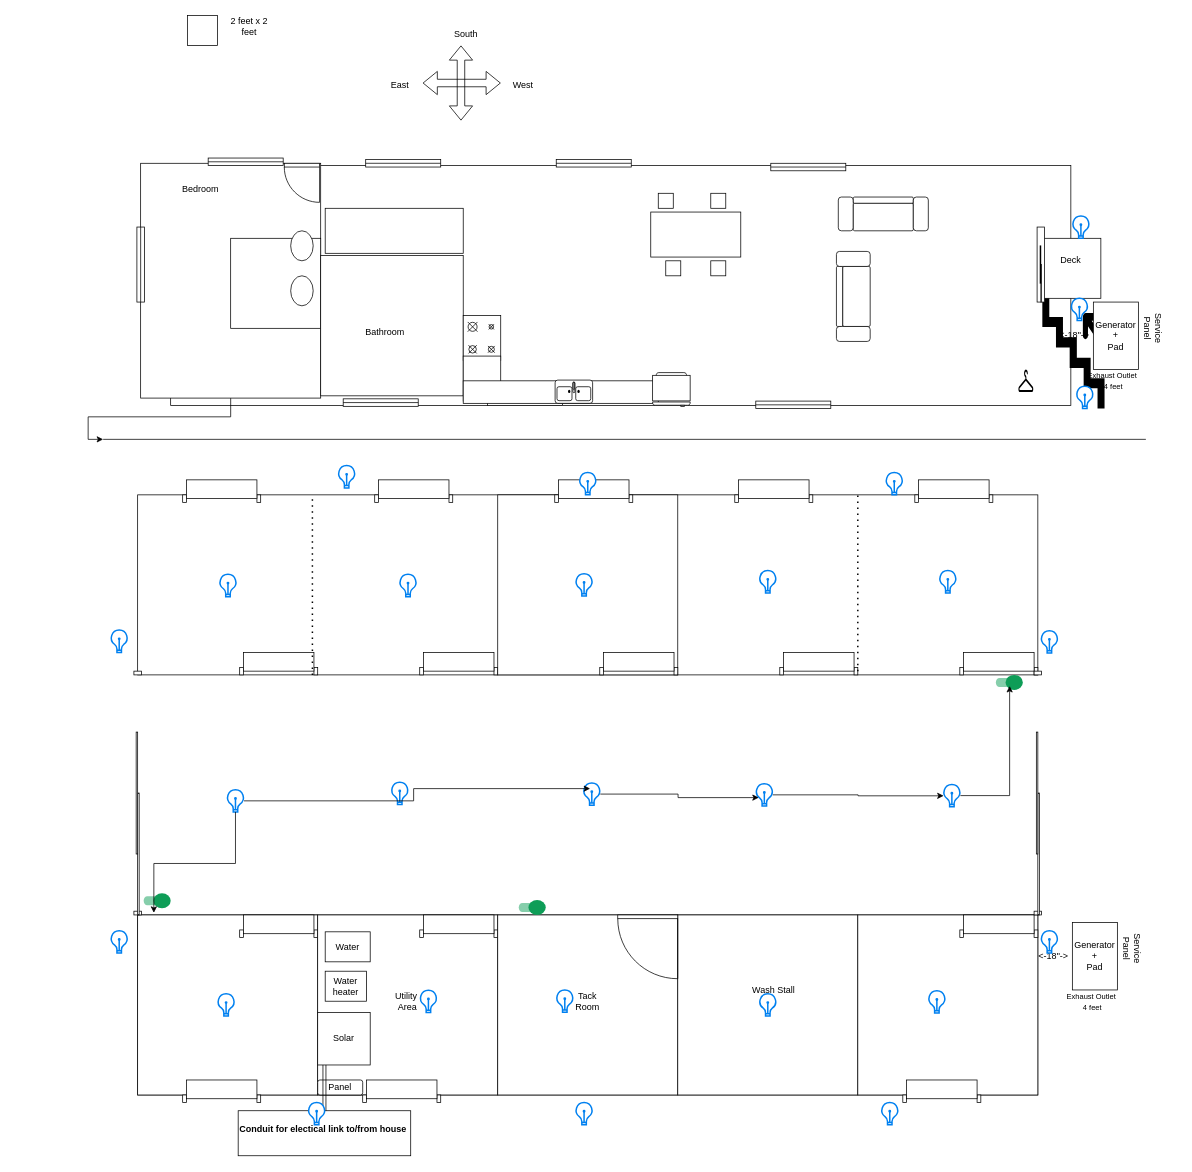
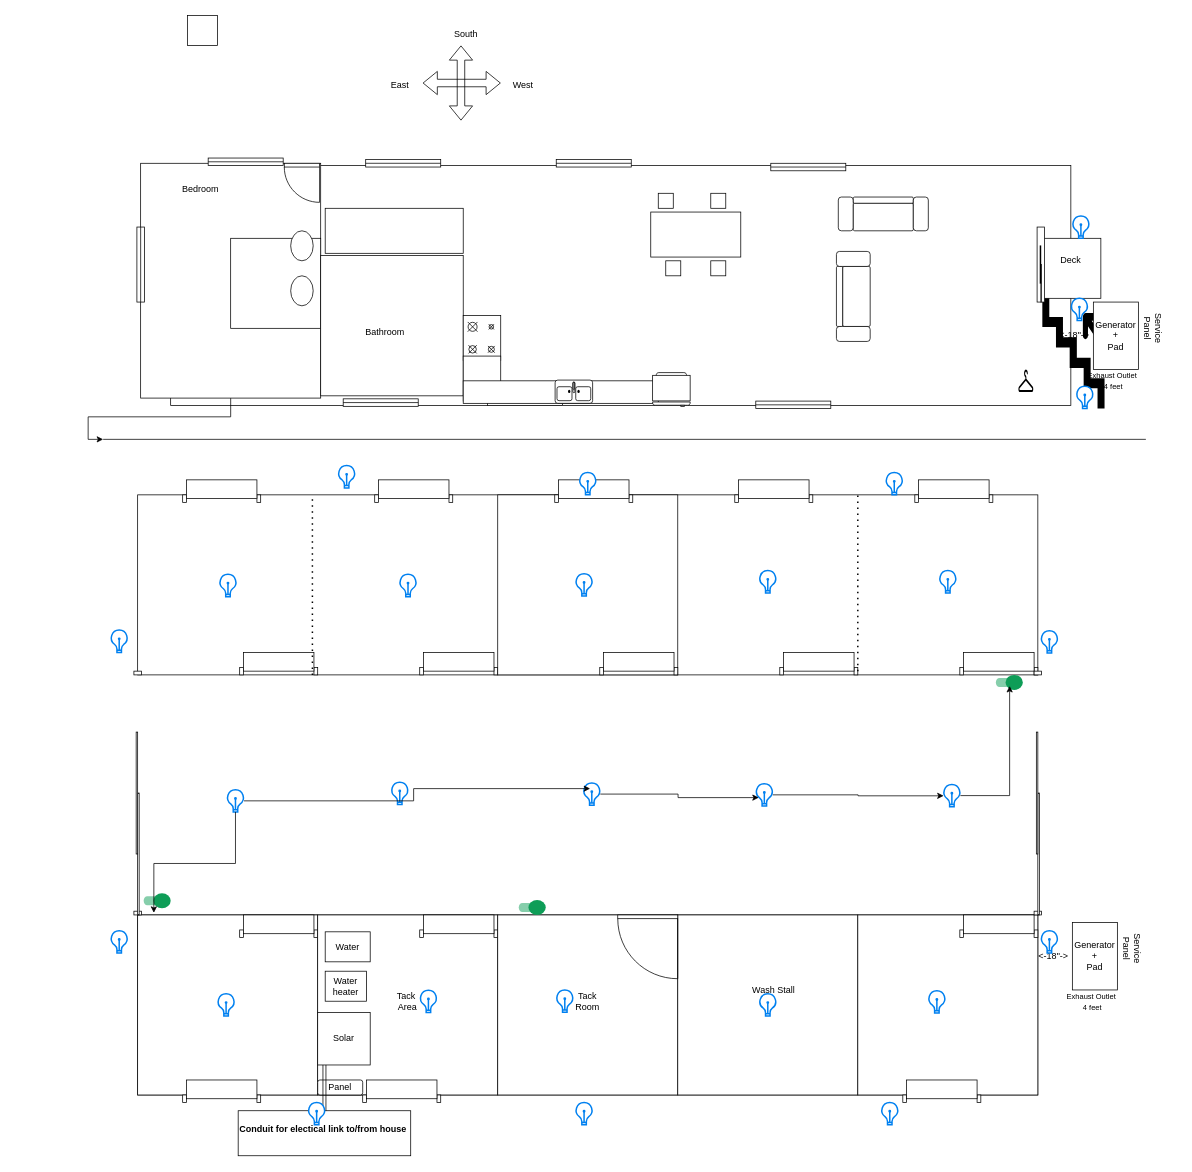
- <mxCell id="75" value="2 feet x 2 feet" style="text;html=1;align=center;verticalAlign=middle;whiteSpace=wrap;rounded=0;" parent="1" vertex="1"><mxGeometry x="302" y="20" width="60" height="30" as="geometry" /></mxCell>
- <mxCell id="64" value="Utility&amp;nbsp;&lt;div&gt;Area&lt;/div&gt;" style="text;html=1;align=center;verticalAlign=middle;whiteSpace=wrap;rounded=0;" parent="1" vertex="1"><mxGeometry x="513" y="1319" width="60" height="30" as="geometry" /></mxCell>
+ <mxCell id="64" value="Tack&amp;nbsp;&lt;div&gt;Area&lt;/div&gt;" style="text;html=1;align=center;verticalAlign=middle;whiteSpace=wrap;rounded=0;" parent="1" vertex="1"><mxGeometry x="513" y="1319" width="60" height="30" as="geometry" /></mxCell>
